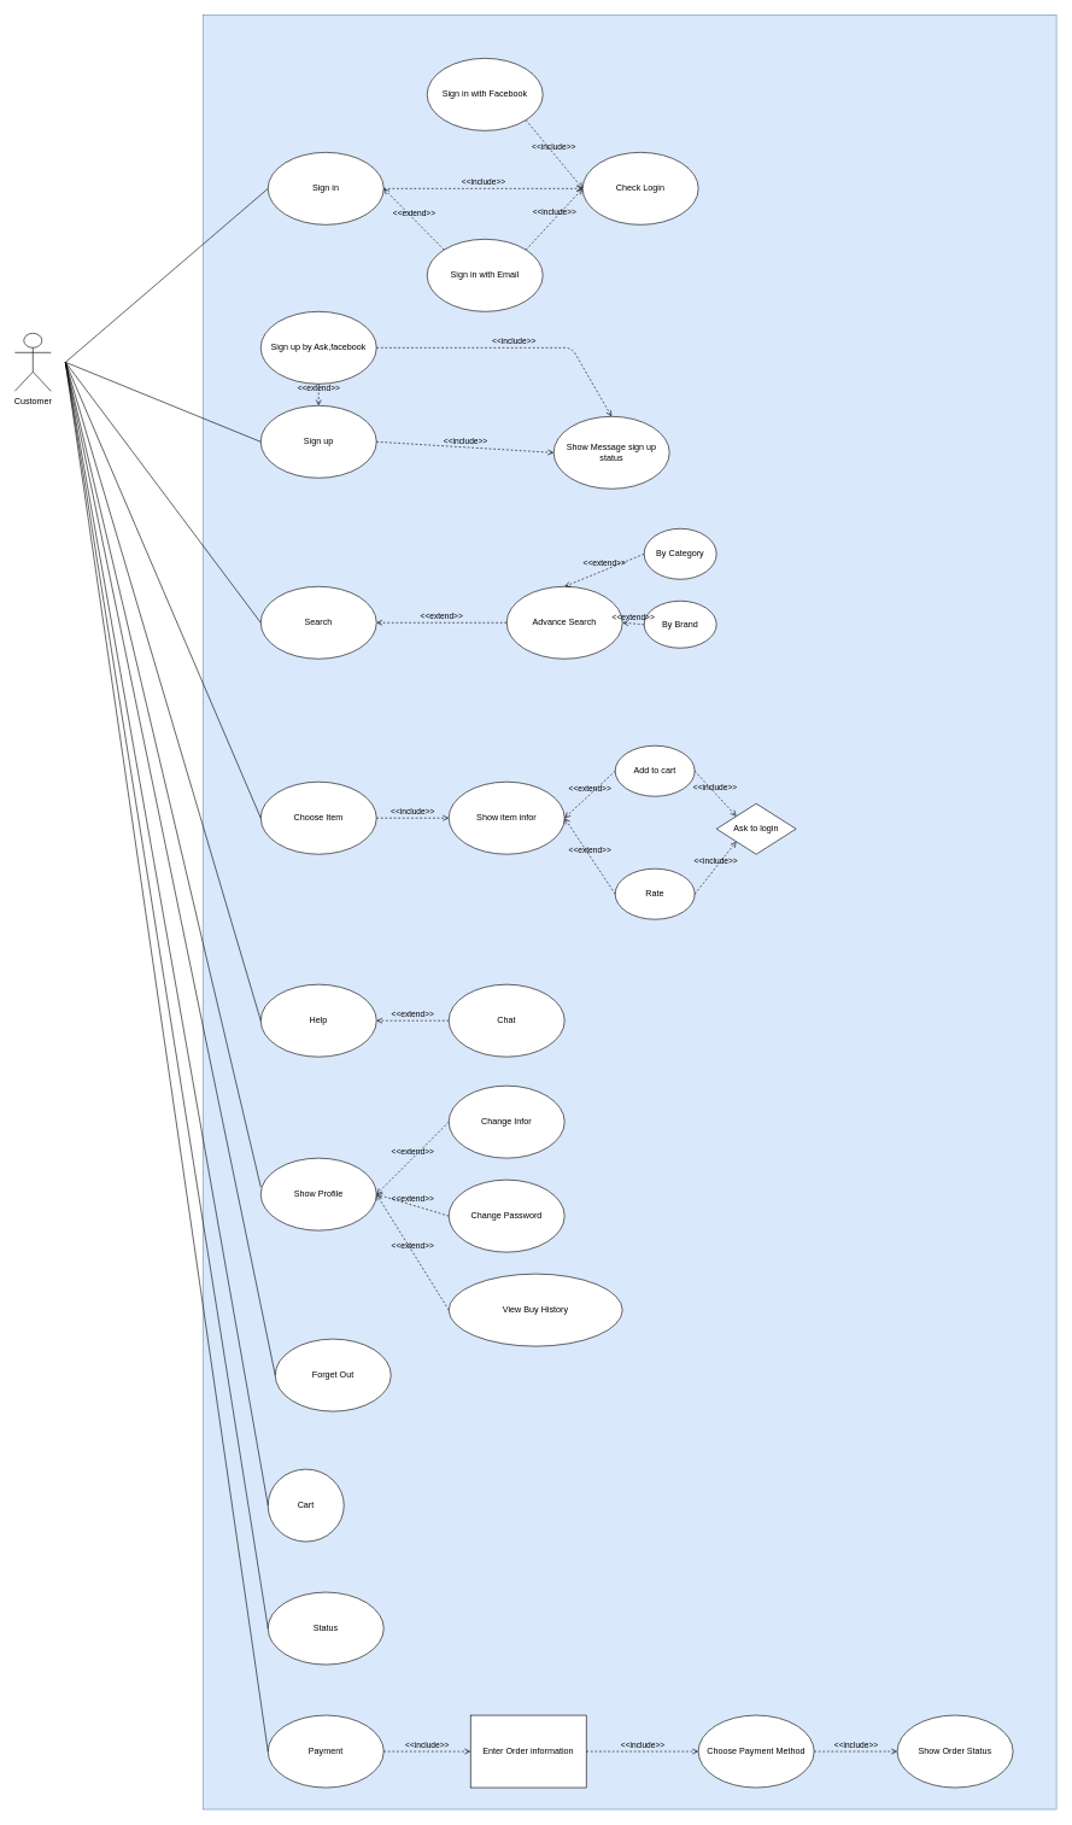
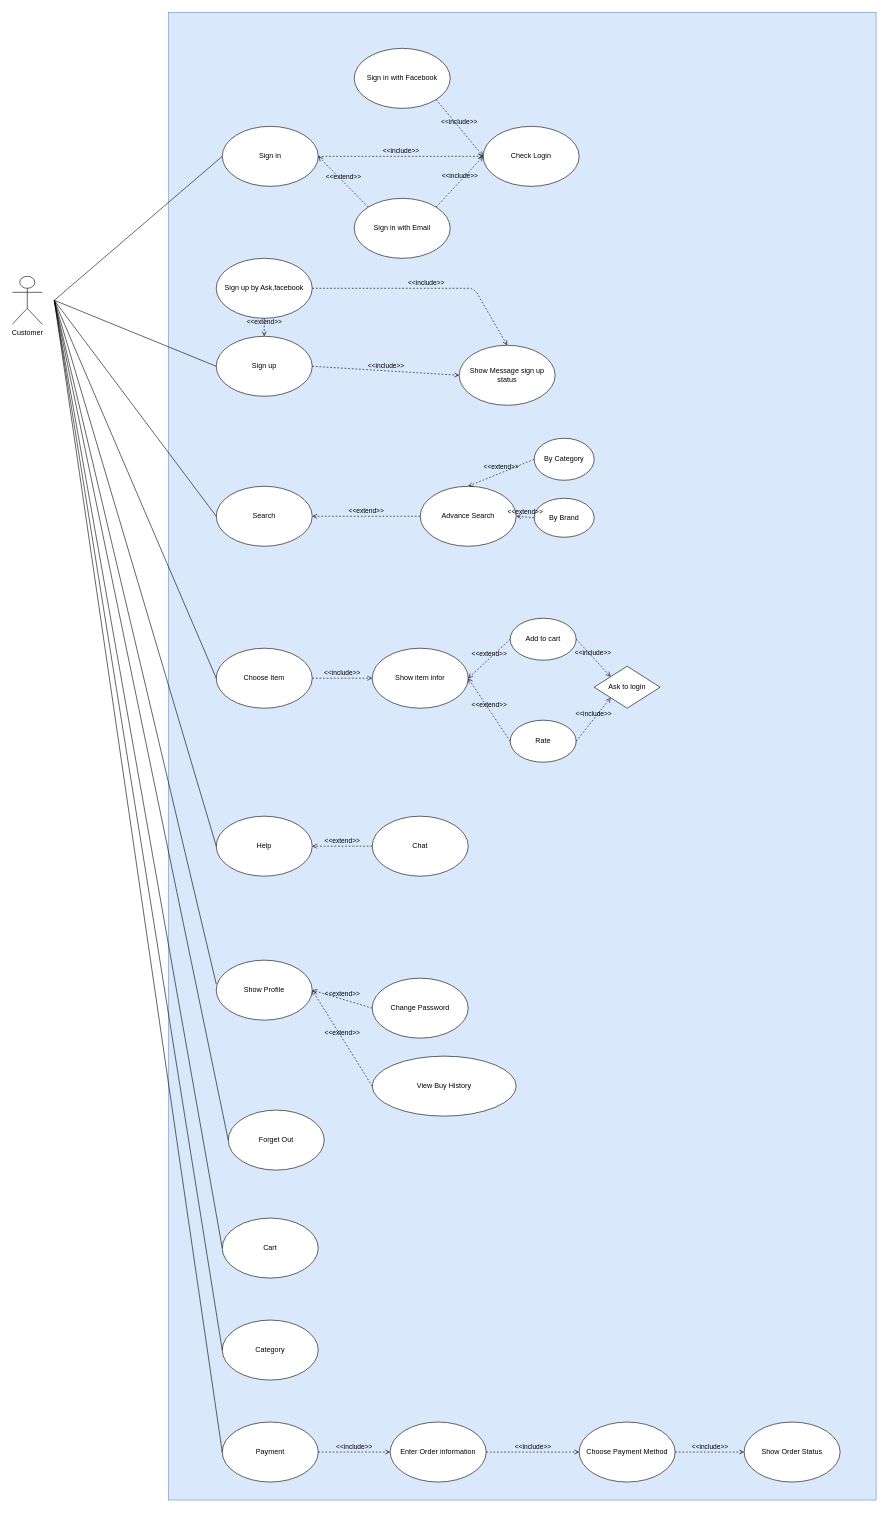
- <mxCell id="34" value="Change Infor" style="ellipse;whiteSpace=wrap;html=1;" parent="1" vertex="1"><mxGeometry x="620" y="1500" width="160" height="100" as="geometry" /></mxCell>
- <mxCell id="37" value="&amp;lt;&amp;lt;extend&amp;gt;&amp;gt;" style="html=1;verticalAlign=bottom;labelBackgroundColor=none;endArrow=open;endFill=0;dashed=1;exitX=0;exitY=0.5;exitDx=0;exitDy=0;entryX=1;entryY=0.5;entryDx=0;entryDy=0;" parent="1" source="34" target="10" edge="1"><mxGeometry width="160" relative="1" as="geometry"><mxPoint x="530" y="1420" as="sourcePoint" /><mxPoint x="630" y="1420" as="targetPoint" /></mxGeometry></mxCell>
- <mxCell id="45" value="Cart" style="ellipse;whiteSpace=wrap;html=1;" parent="1" vertex="1"><mxGeometry x="370" y="2030" width="105" height="100" as="geometry" /></mxCell>
+ <mxCell id="45" value="Cart" style="ellipse;whiteSpace=wrap;html=1;" parent="1" vertex="1"><mxGeometry x="370" y="2030" width="160" height="100" as="geometry" /></mxCell>
- <mxCell id="47" value="Status" style="ellipse;whiteSpace=wrap;html=1;" vertex="1" parent="1"><mxGeometry x="370" y="2200" width="160" height="100" as="geometry" /></mxCell>
+ <mxCell id="47" value="Category" style="ellipse;whiteSpace=wrap;html=1;" vertex="1" parent="1"><mxGeometry x="370" y="2200" width="160" height="100" as="geometry" /></mxCell>
- <mxCell id="50" value="Enter Order information" style="whiteSpace=wrap;html=1;rounded=0;" vertex="1" parent="1"><mxGeometry x="650" y="2370" width="160" height="100" as="geometry" /></mxCell>
+ <mxCell id="50" value="Enter Order information" style="ellipse;whiteSpace=wrap;html=1;" vertex="1" parent="1"><mxGeometry x="650" y="2370" width="160" height="100" as="geometry" /></mxCell>
